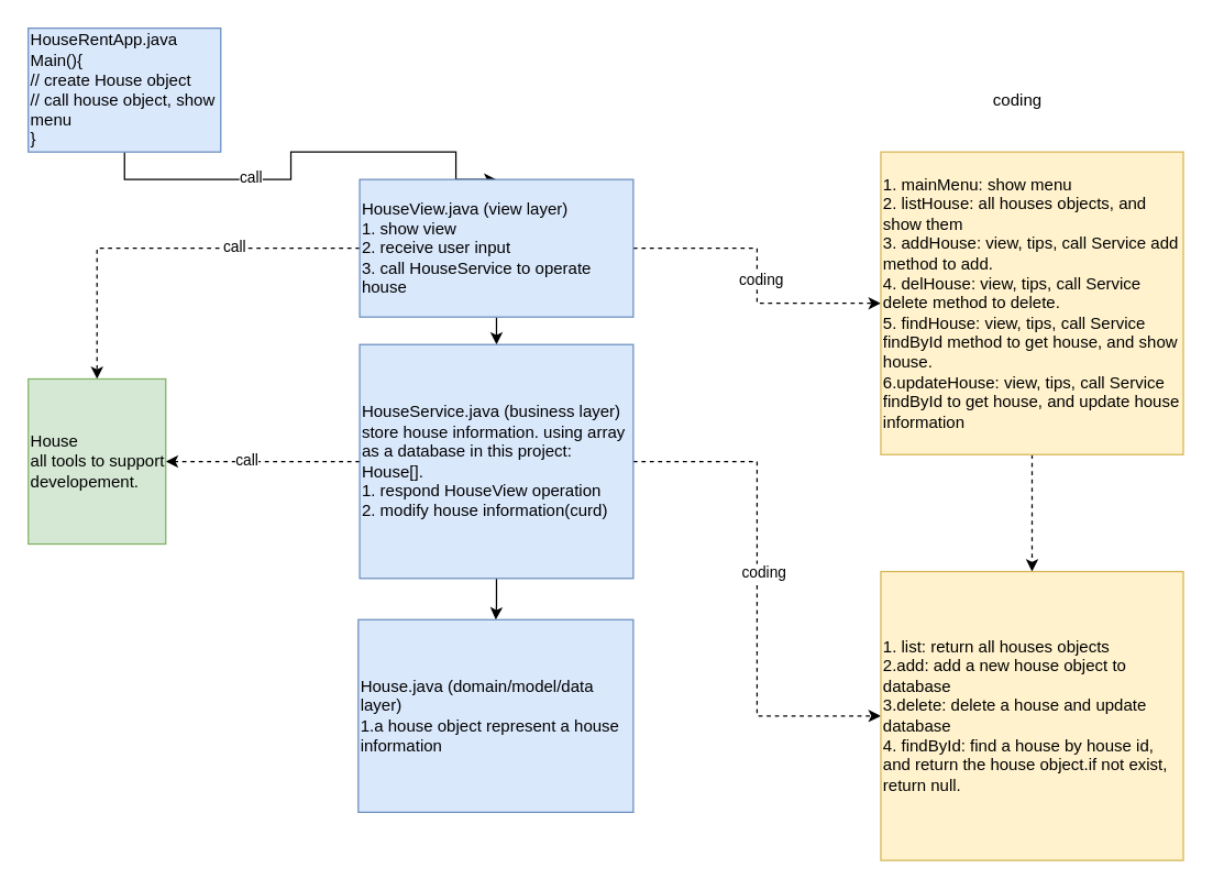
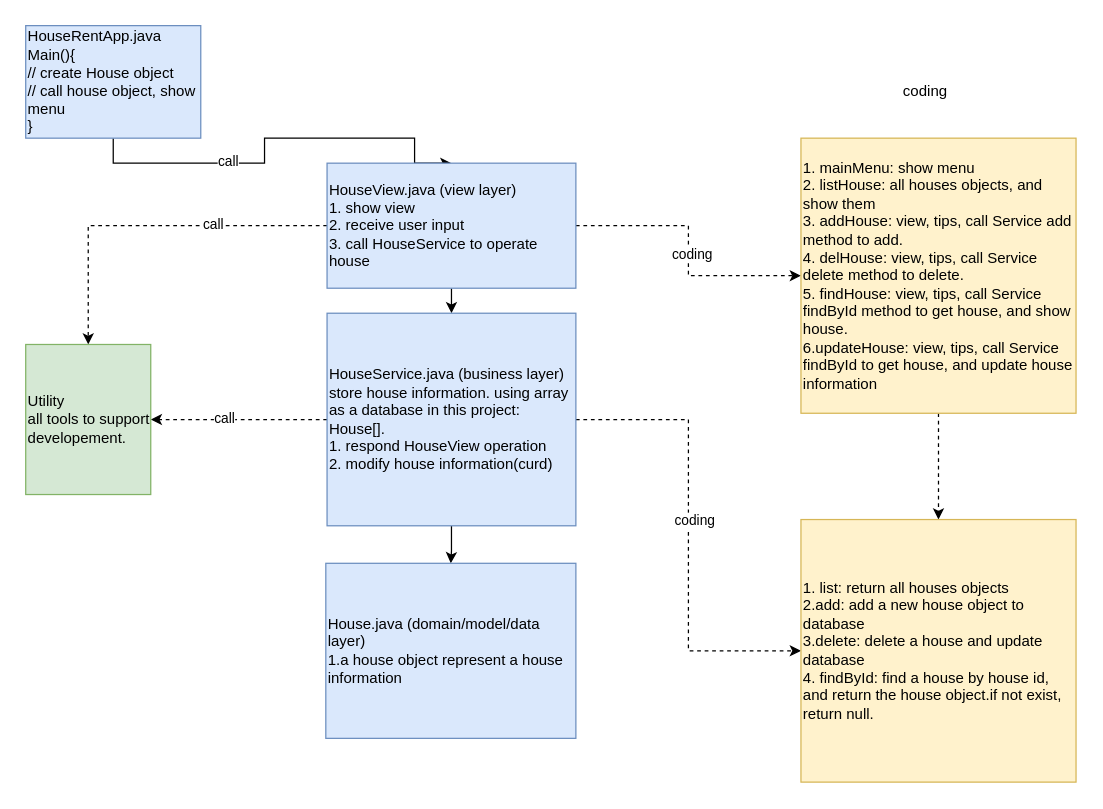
- <mxCell id="18" value="House&lt;br&gt;all tools to support developement." style="rounded=0;whiteSpace=wrap;html=1;fillColor=#d5e8d4;strokeColor=#82b366;align=left;" vertex="1" parent="1"><mxGeometry x="20" y="275" width="100" height="120" as="geometry" /></mxCell>
+ <mxCell id="18" value="Utility&lt;br&gt;all tools to support developement." style="rounded=0;whiteSpace=wrap;html=1;fillColor=#d5e8d4;strokeColor=#82b366;align=left;" vertex="1" parent="1"><mxGeometry x="20" y="275" width="100" height="120" as="geometry" /></mxCell>
